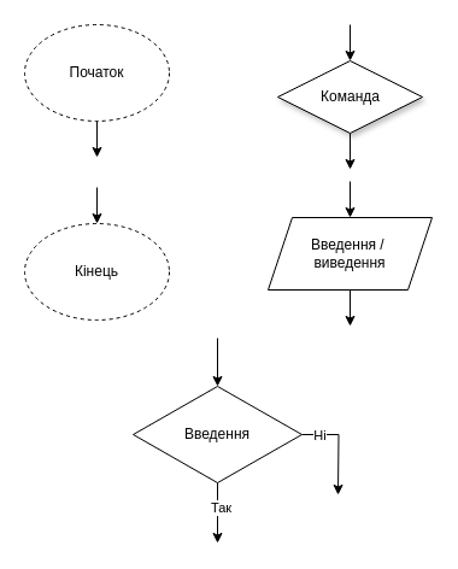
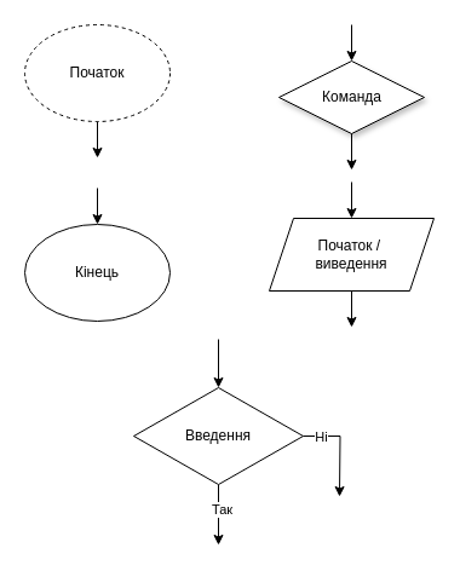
- <mxCell id="15" value="Введення /&amp;nbsp;&lt;div&gt;&lt;span style=&quot;background-color: initial;&quot;&gt;виведення&lt;/span&gt;&lt;/div&gt;" style="shape=parallelogram;perimeter=parallelogramPerimeter;whiteSpace=wrap;html=1;fixedSize=1;" parent="1" vertex="1"><mxGeometry x="222" y="180" width="136" height="60" as="geometry" /></mxCell>
+ <mxCell id="15" value="Початок /&amp;nbsp;&lt;div&gt;&lt;span style=&quot;background-color: initial;&quot;&gt;виведення&lt;/span&gt;&lt;/div&gt;" style="shape=parallelogram;perimeter=parallelogramPerimeter;whiteSpace=wrap;html=1;fixedSize=1;" parent="1" vertex="1"><mxGeometry x="222" y="180" width="136" height="60" as="geometry" /></mxCell>
- <mxCell id="7" value="Кінець" style="ellipse;whiteSpace=wrap;html=1;dashed=1;" parent="1" vertex="1"><mxGeometry x="20" y="185" width="120" height="80" as="geometry" /></mxCell>
+ <mxCell id="7" value="Кінець" style="ellipse;whiteSpace=wrap;html=1;" parent="1" vertex="1"><mxGeometry x="20" y="185" width="120" height="80" as="geometry" /></mxCell>
